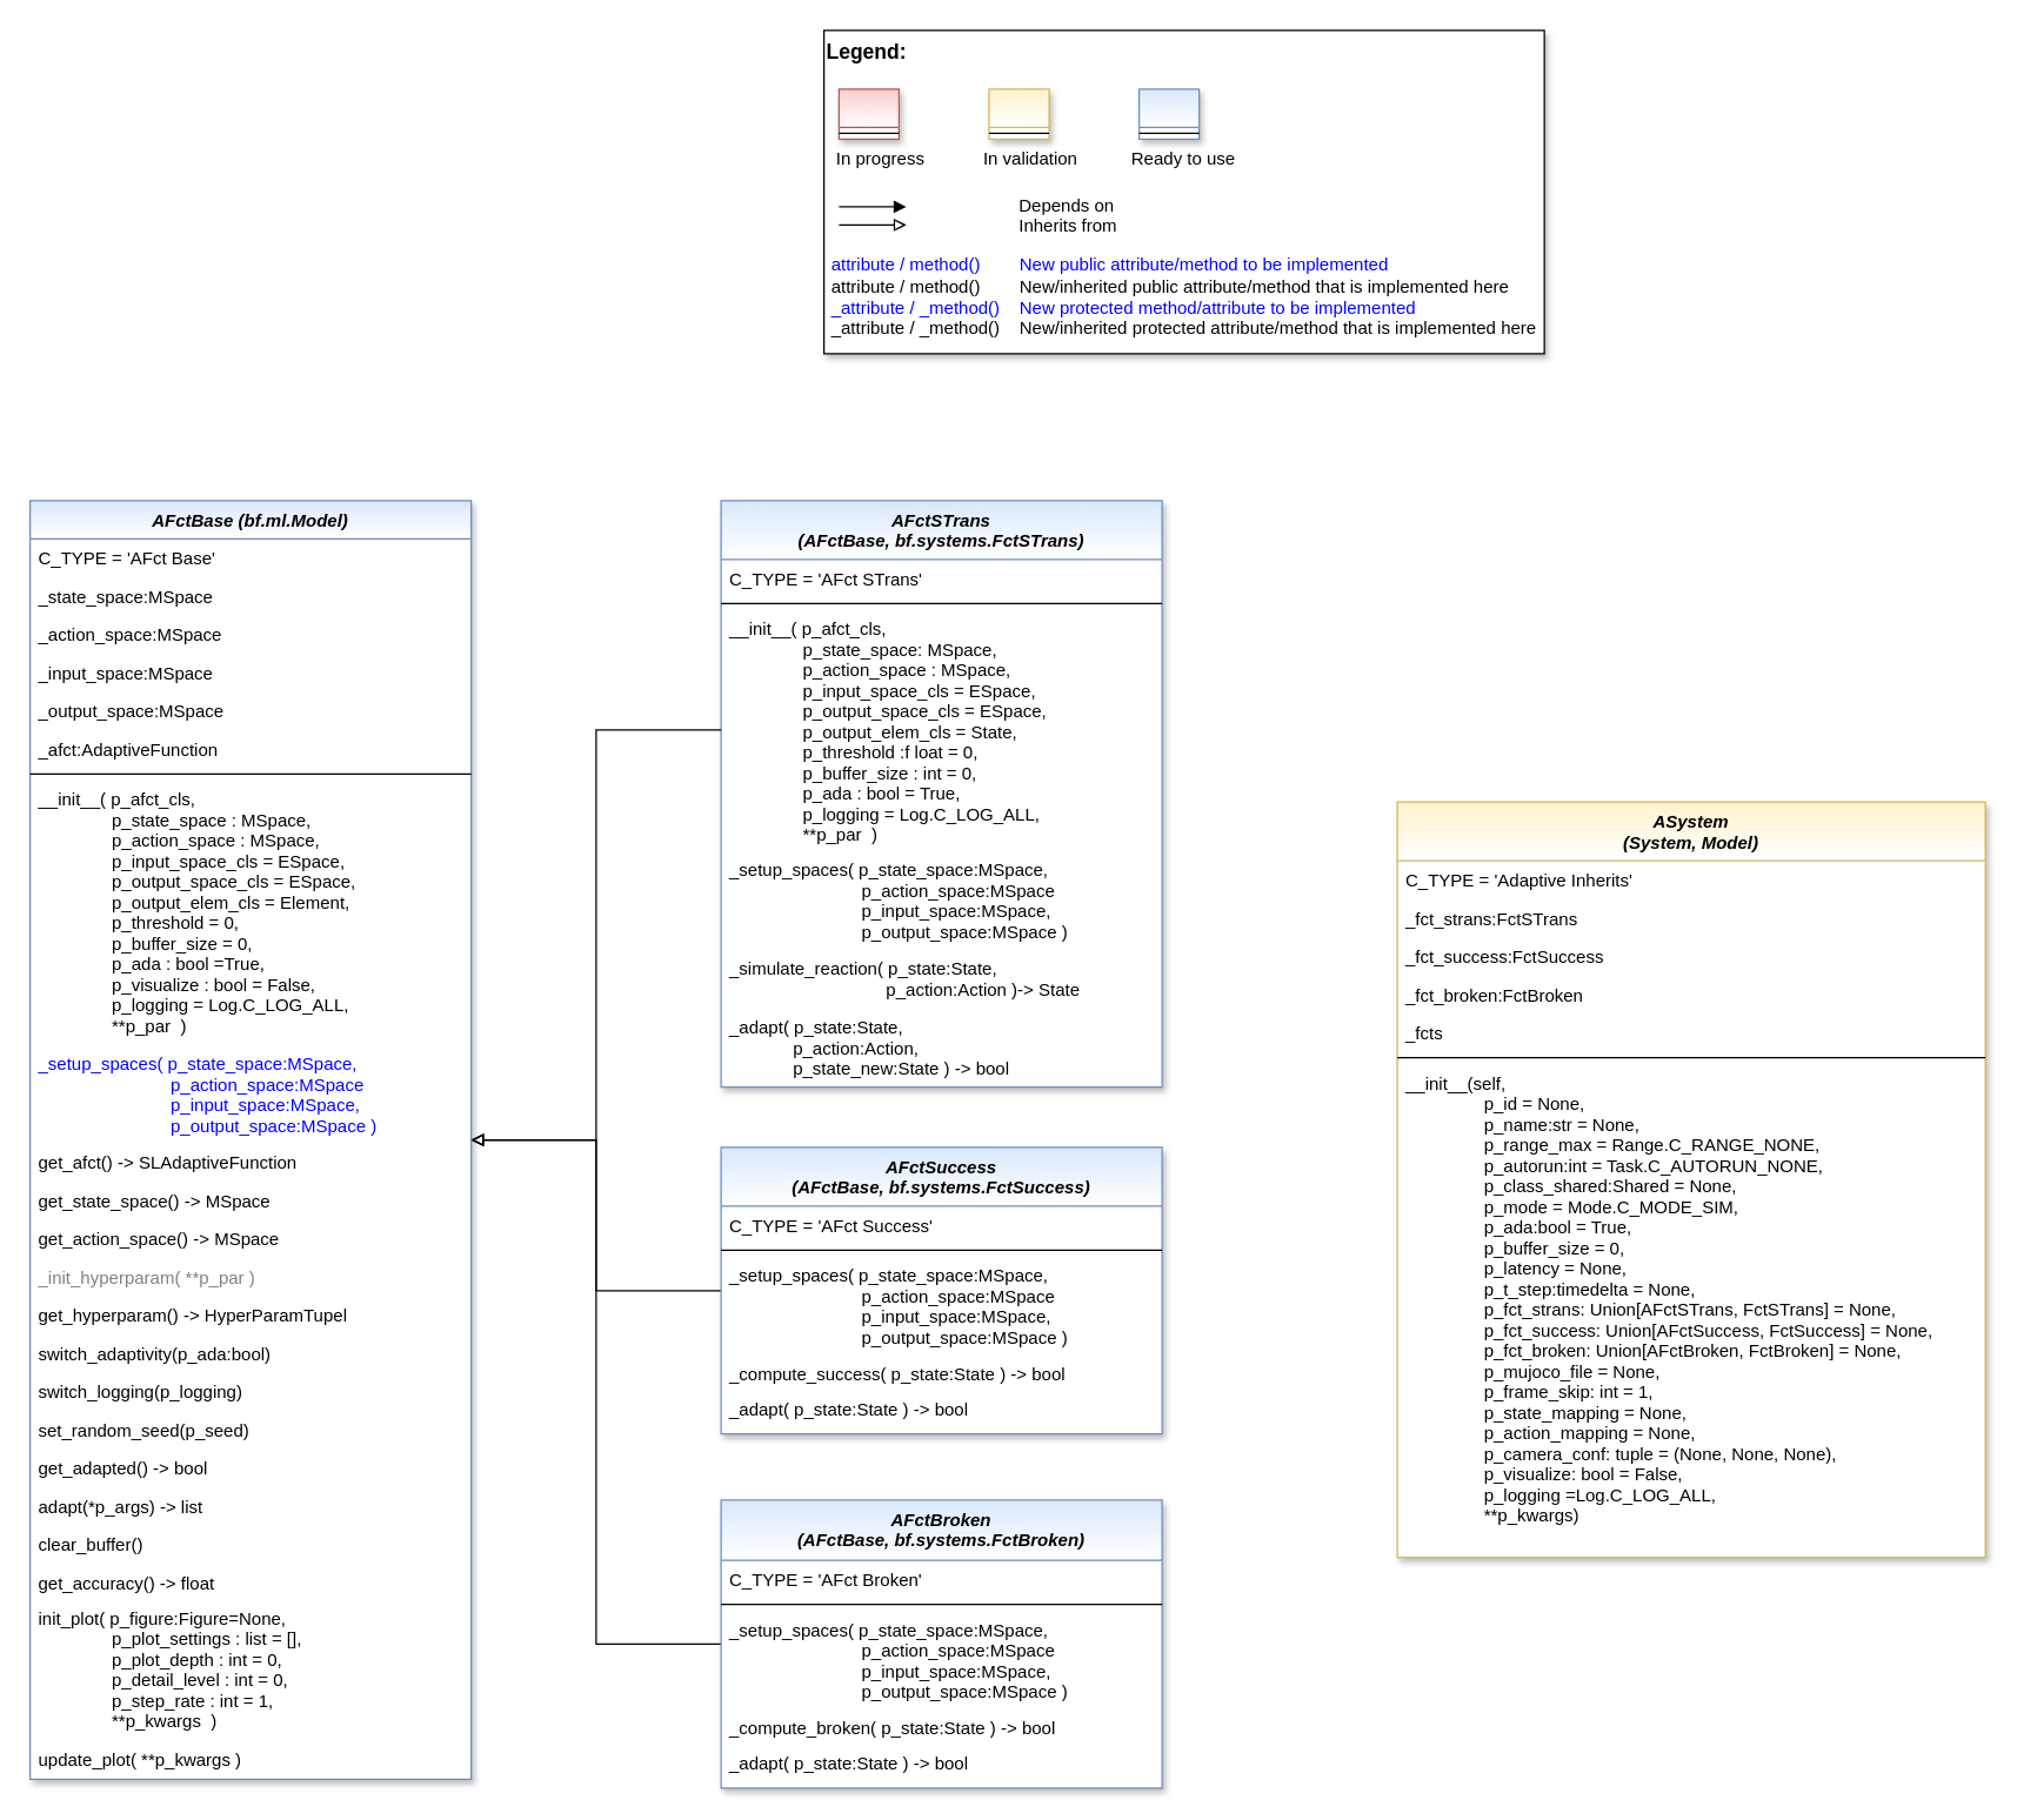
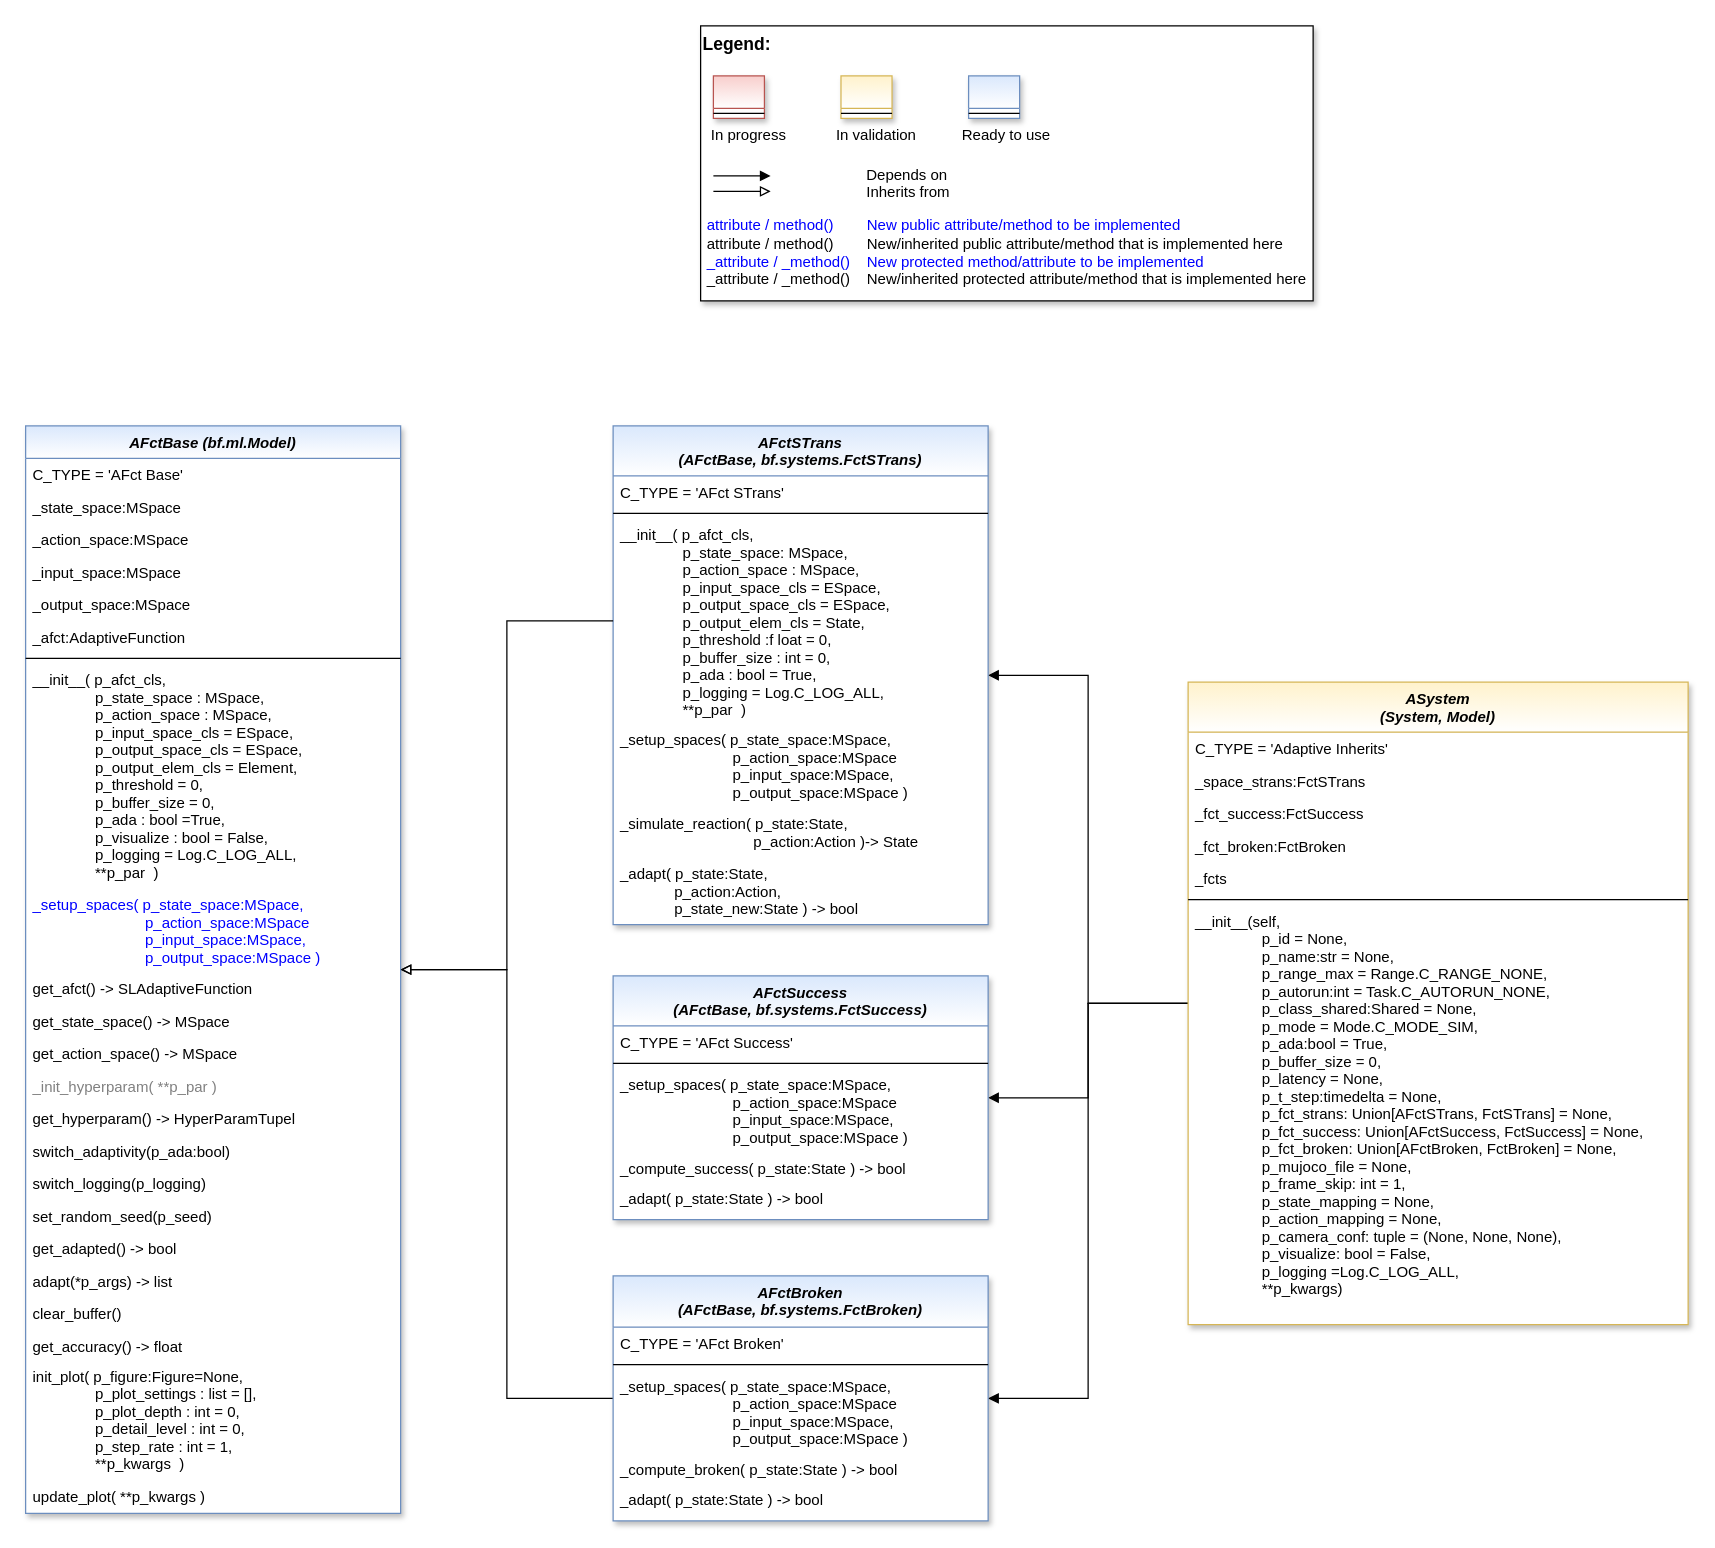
- <mxCell id="7" value="_fct_strans:FctSTrans" style="text;align=left;verticalAlign=top;spacingLeft=4;spacingRight=4;overflow=hidden;rotatable=0;points=[[0,0.5],[1,0.5]];portConstraint=eastwest;fontColor=default;" parent="5" vertex="1"><mxGeometry y="66" width="400" height="26" as="geometry" /></mxCell>
+ <mxCell id="7" value="_space_strans:FctSTrans" style="text;align=left;verticalAlign=top;spacingLeft=4;spacingRight=4;overflow=hidden;rotatable=0;points=[[0,0.5],[1,0.5]];portConstraint=eastwest;fontColor=default;" parent="5" vertex="1"><mxGeometry y="66" width="400" height="26" as="geometry" /></mxCell>
+ <mxCell id="2" style="edgeStyle=orthogonalEdgeStyle;rounded=0;orthogonalLoop=1;jettySize=auto;html=1;endArrow=block;endFill=1;" parent="1" source="5" target="37" edge="1"><mxGeometry relative="1" as="geometry" /></mxCell>
- <mxCell id="23" style="edgeStyle=orthogonalEdgeStyle;rounded=0;orthogonalLoop=1;jettySize=auto;html=1;endArrow=block;endFill=0;" parent="1" source="24" target="44" edge="1"><mxGeometry relative="1" as="geometry" /></mxCell>
+ <mxCell id="3" style="edgeStyle=orthogonalEdgeStyle;rounded=0;orthogonalLoop=1;jettySize=auto;html=1;endArrow=block;endFill=1;" parent="1" source="5" target="24" edge="1"><mxGeometry relative="1" as="geometry" /></mxCell>
+ <mxCell id="4" style="edgeStyle=orthogonalEdgeStyle;rounded=0;orthogonalLoop=1;jettySize=auto;html=1;endArrow=block;endFill=1;" parent="1" source="5" target="31" edge="1"><mxGeometry relative="1" as="geometry" /></mxCell>
